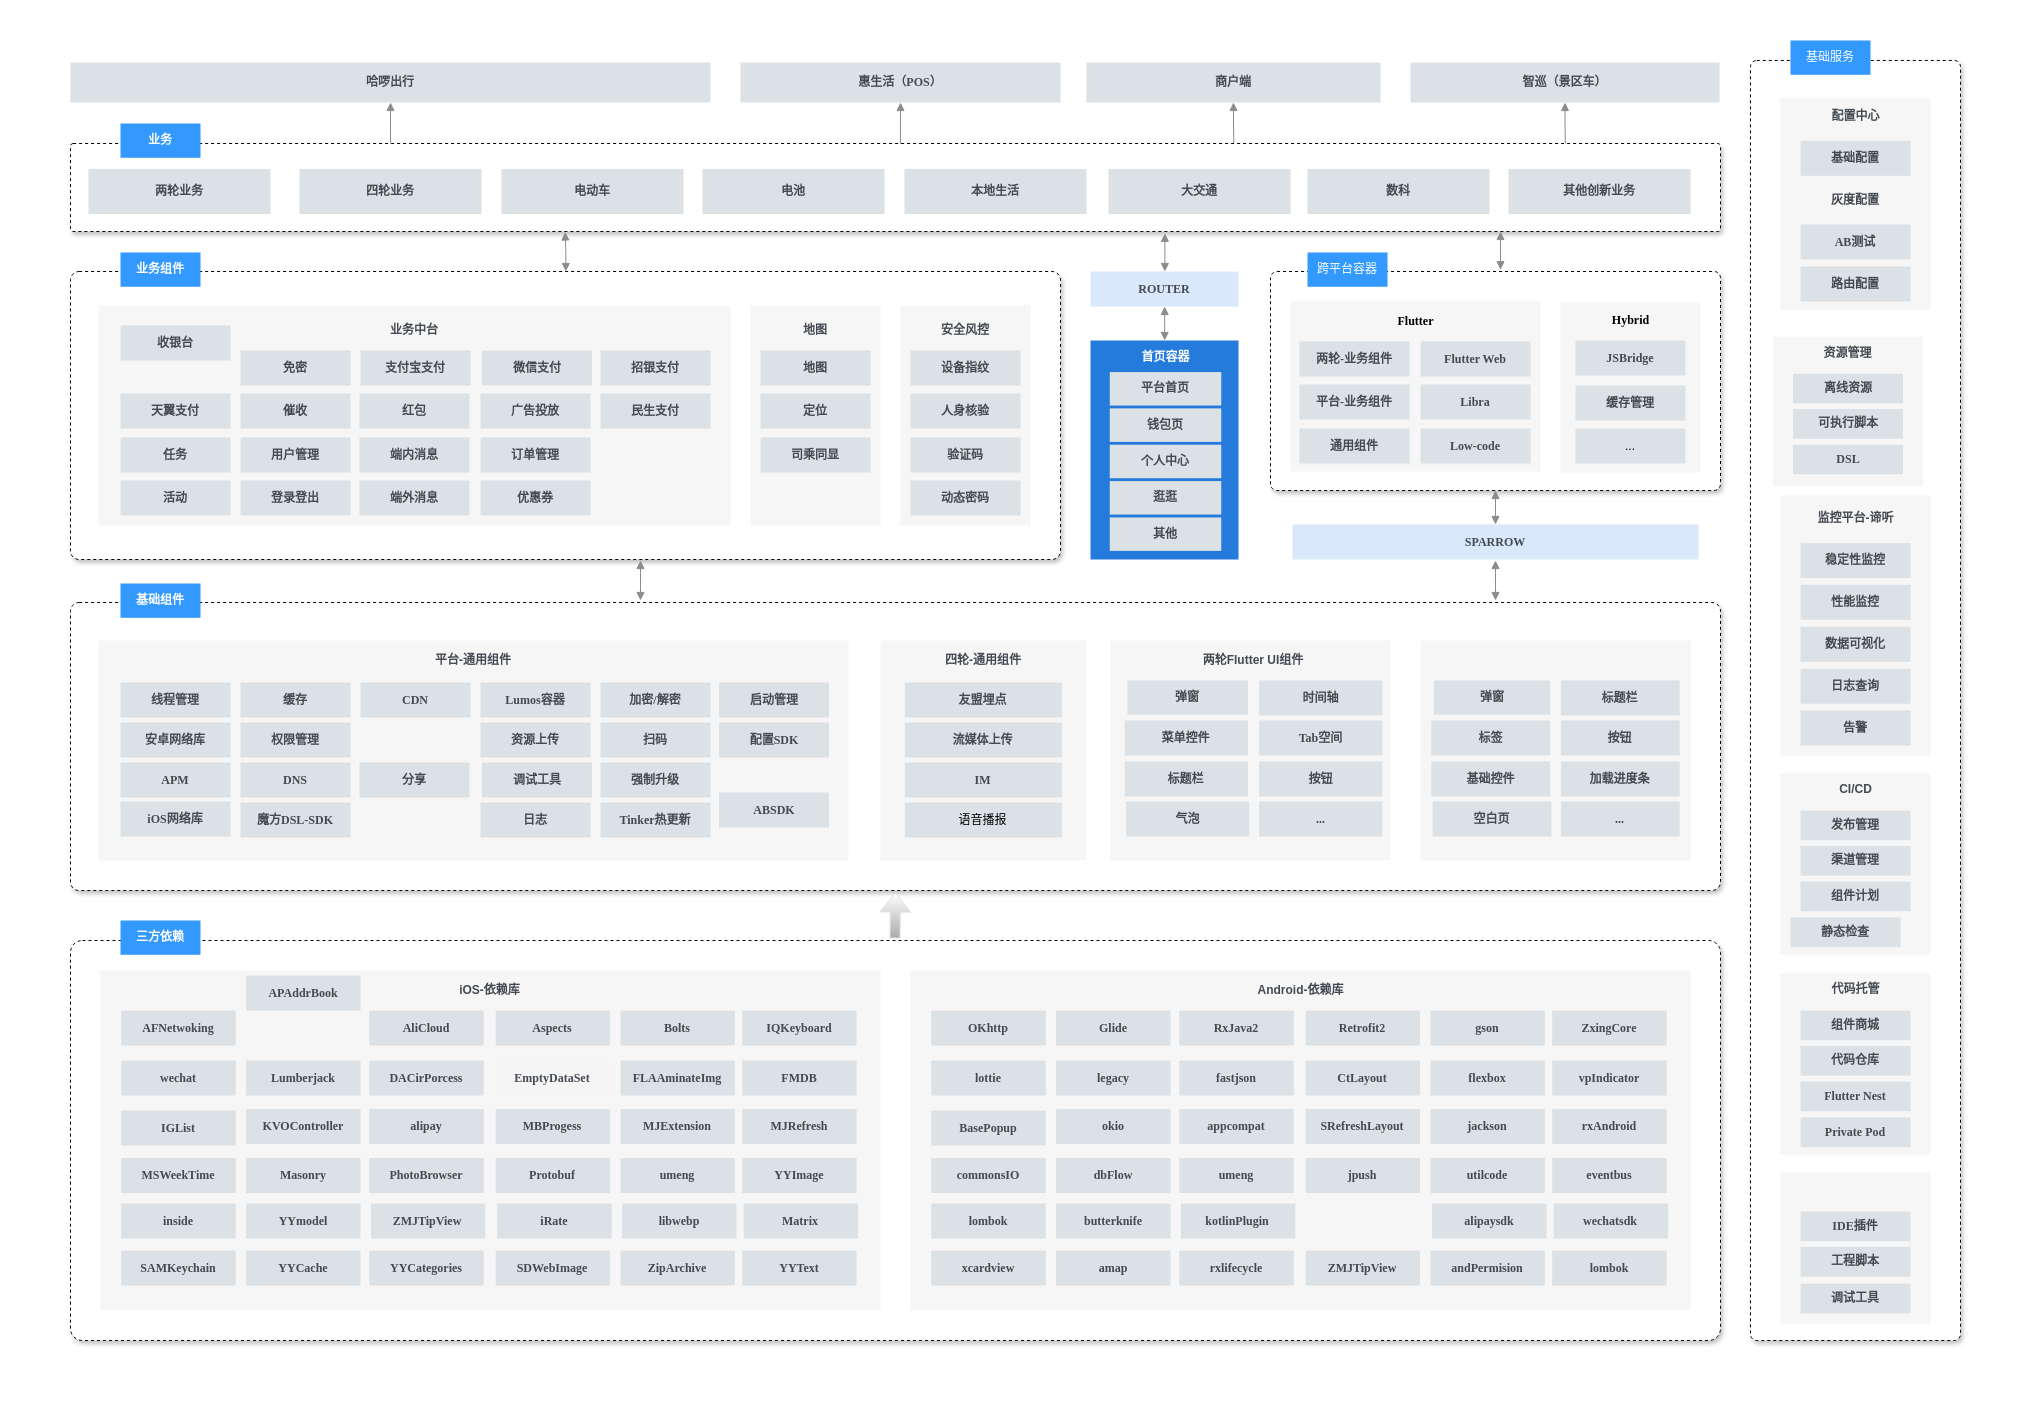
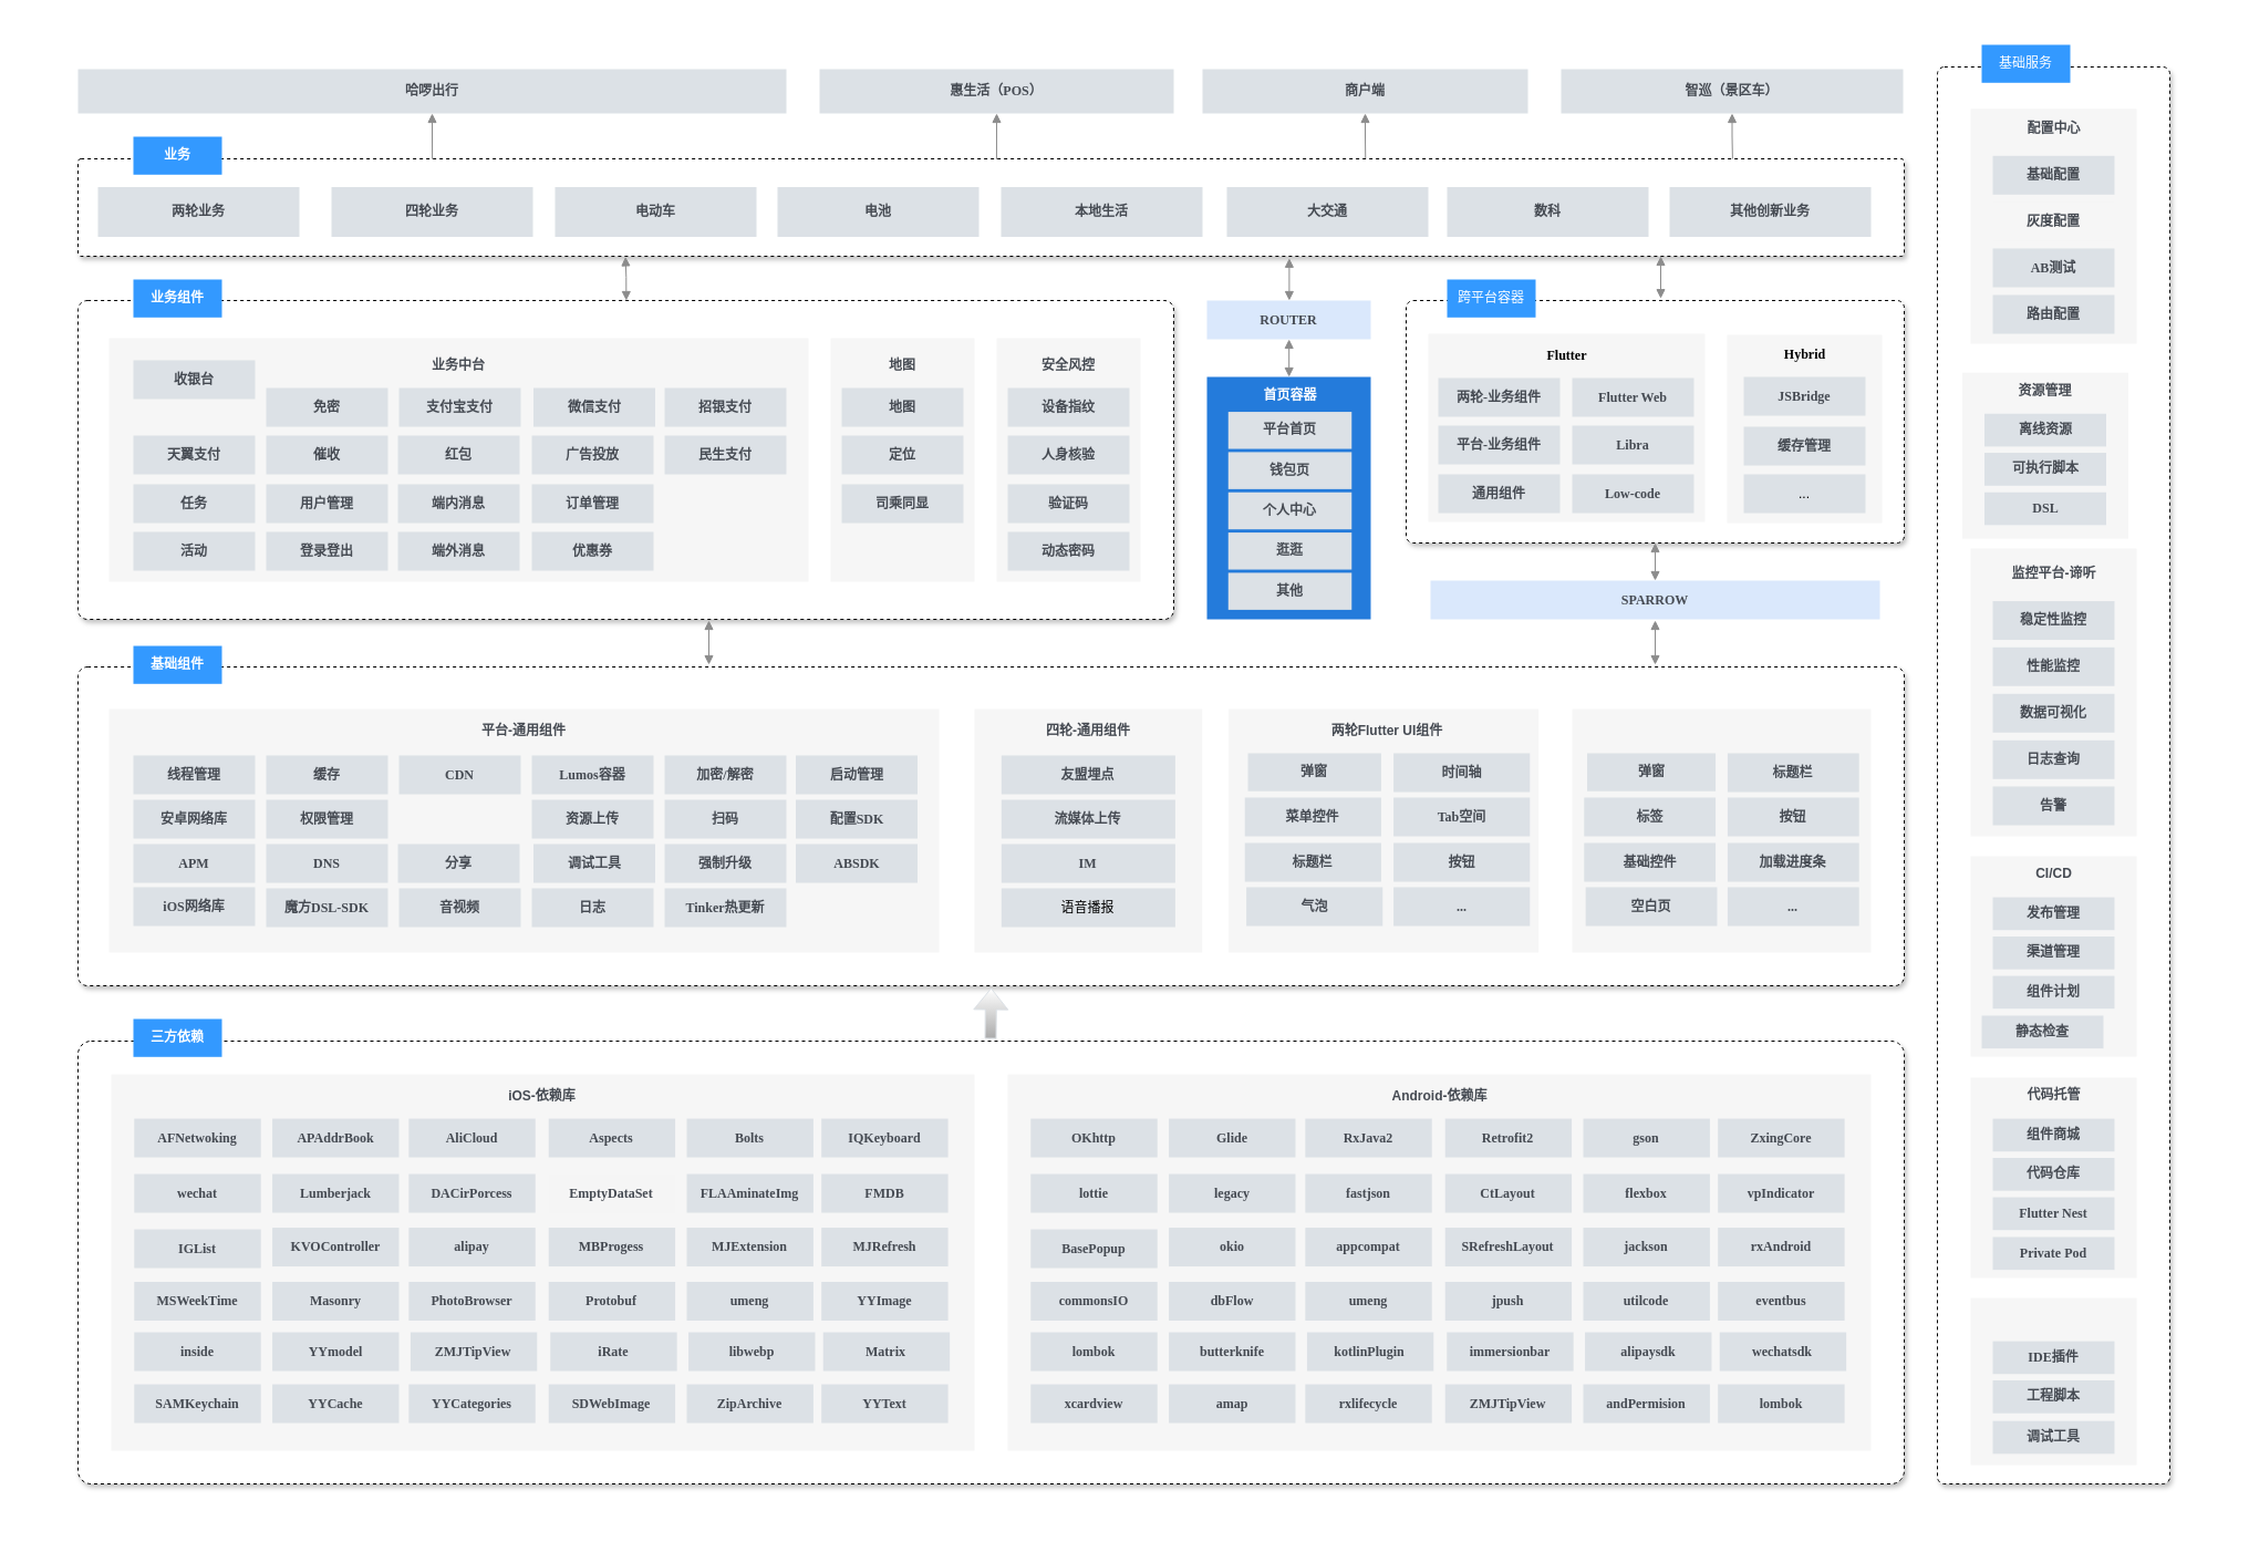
- <mxCell id="23" value="&lt;font color=&quot;#454a52&quot; face=&quot;Verdana&quot; style=&quot;font-size: 12px;&quot;&gt;&lt;b style=&quot;font-size: 12px;&quot;&gt;ABSDK&lt;/b&gt;&lt;/font&gt;" style="rounded=0;whiteSpace=wrap;html=1;fontSize=12;strokeColor=none;fillColor=#dce1e6;" vertex="1" parent="1"><mxGeometry x="718.5" y="792" width="110" height="35" as="geometry" /></mxCell>
+ <mxCell id="23" value="&lt;font color=&quot;#454a52&quot; face=&quot;Verdana&quot; style=&quot;font-size: 12px;&quot;&gt;&lt;b style=&quot;font-size: 12px;&quot;&gt;ABSDK&lt;/b&gt;&lt;/font&gt;" style="rounded=0;whiteSpace=wrap;html=1;fontSize=12;strokeColor=none;fillColor=#dce1e6;" vertex="1" parent="1"><mxGeometry x="718.5" y="762" width="110" height="35" as="geometry" /></mxCell>
+ <mxCell id="26" value="&lt;font color=&quot;#454a52&quot; face=&quot;Verdana&quot; style=&quot;font-size: 12px;&quot;&gt;&lt;b style=&quot;font-size: 12px;&quot;&gt;音视频&lt;/b&gt;&lt;/font&gt;" style="rounded=0;whiteSpace=wrap;html=1;fontSize=12;strokeColor=none;fillColor=#DCE1E6;" vertex="1" parent="1"><mxGeometry x="360" y="802" width="110" height="35" as="geometry" /></mxCell>
- <mxCell id="34" value="&lt;font face=&quot;Verdana&quot; color=&quot;#454a52&quot; style=&quot;font-size: 12px;&quot;&gt;&lt;b style=&quot;font-size: 12px;&quot;&gt;APAddrBook&lt;/b&gt;&lt;/font&gt;" style="rounded=0;html=1;fontSize=12;strokeColor=none;fillColor=#dce1e6;whiteSpace=wrap;" vertex="1" parent="31"><mxGeometry x="145.6" y="5" width="114.4" height="35" as="geometry" /></mxCell>
+ <mxCell id="34" value="&lt;font face=&quot;Verdana&quot; color=&quot;#454a52&quot; style=&quot;font-size: 12px;&quot;&gt;&lt;b style=&quot;font-size: 12px;&quot;&gt;APAddrBook&lt;/b&gt;&lt;/font&gt;" style="rounded=0;html=1;fontSize=12;strokeColor=none;fillColor=#dce1e6;whiteSpace=wrap;" vertex="1" parent="31"><mxGeometry x="145.6" y="40" width="114.4" height="35" as="geometry" /></mxCell>
+ <mxCell id="99" value="&lt;font face=&quot;Verdana&quot; color=&quot;#454a52&quot; style=&quot;font-size: 12px;&quot;&gt;&lt;b style=&quot;font-size: 12px;&quot;&gt;immersionbar&lt;/b&gt;&lt;/font&gt;" style="rounded=0;whiteSpace=wrap;html=1;fontSize=12;strokeColor=none;fillColor=#dce1e6;" vertex="1" parent="70"><mxGeometry x="396.76" y="233" width="114.4" height="35" as="geometry" /></mxCell>
